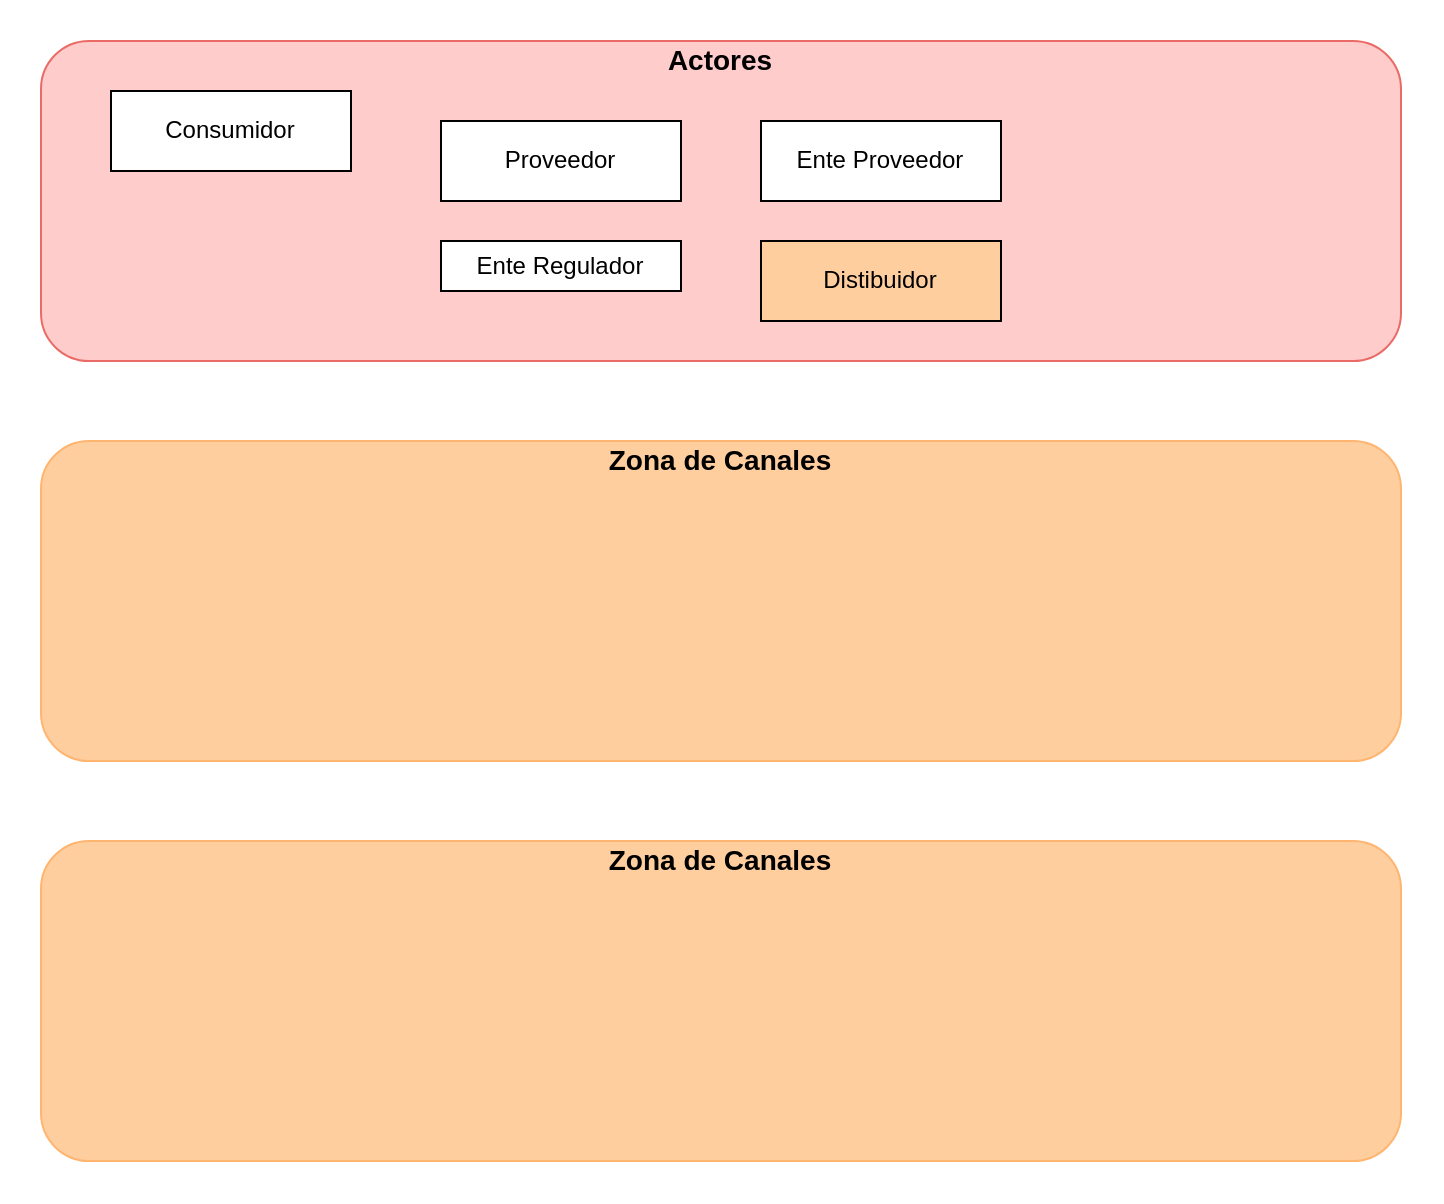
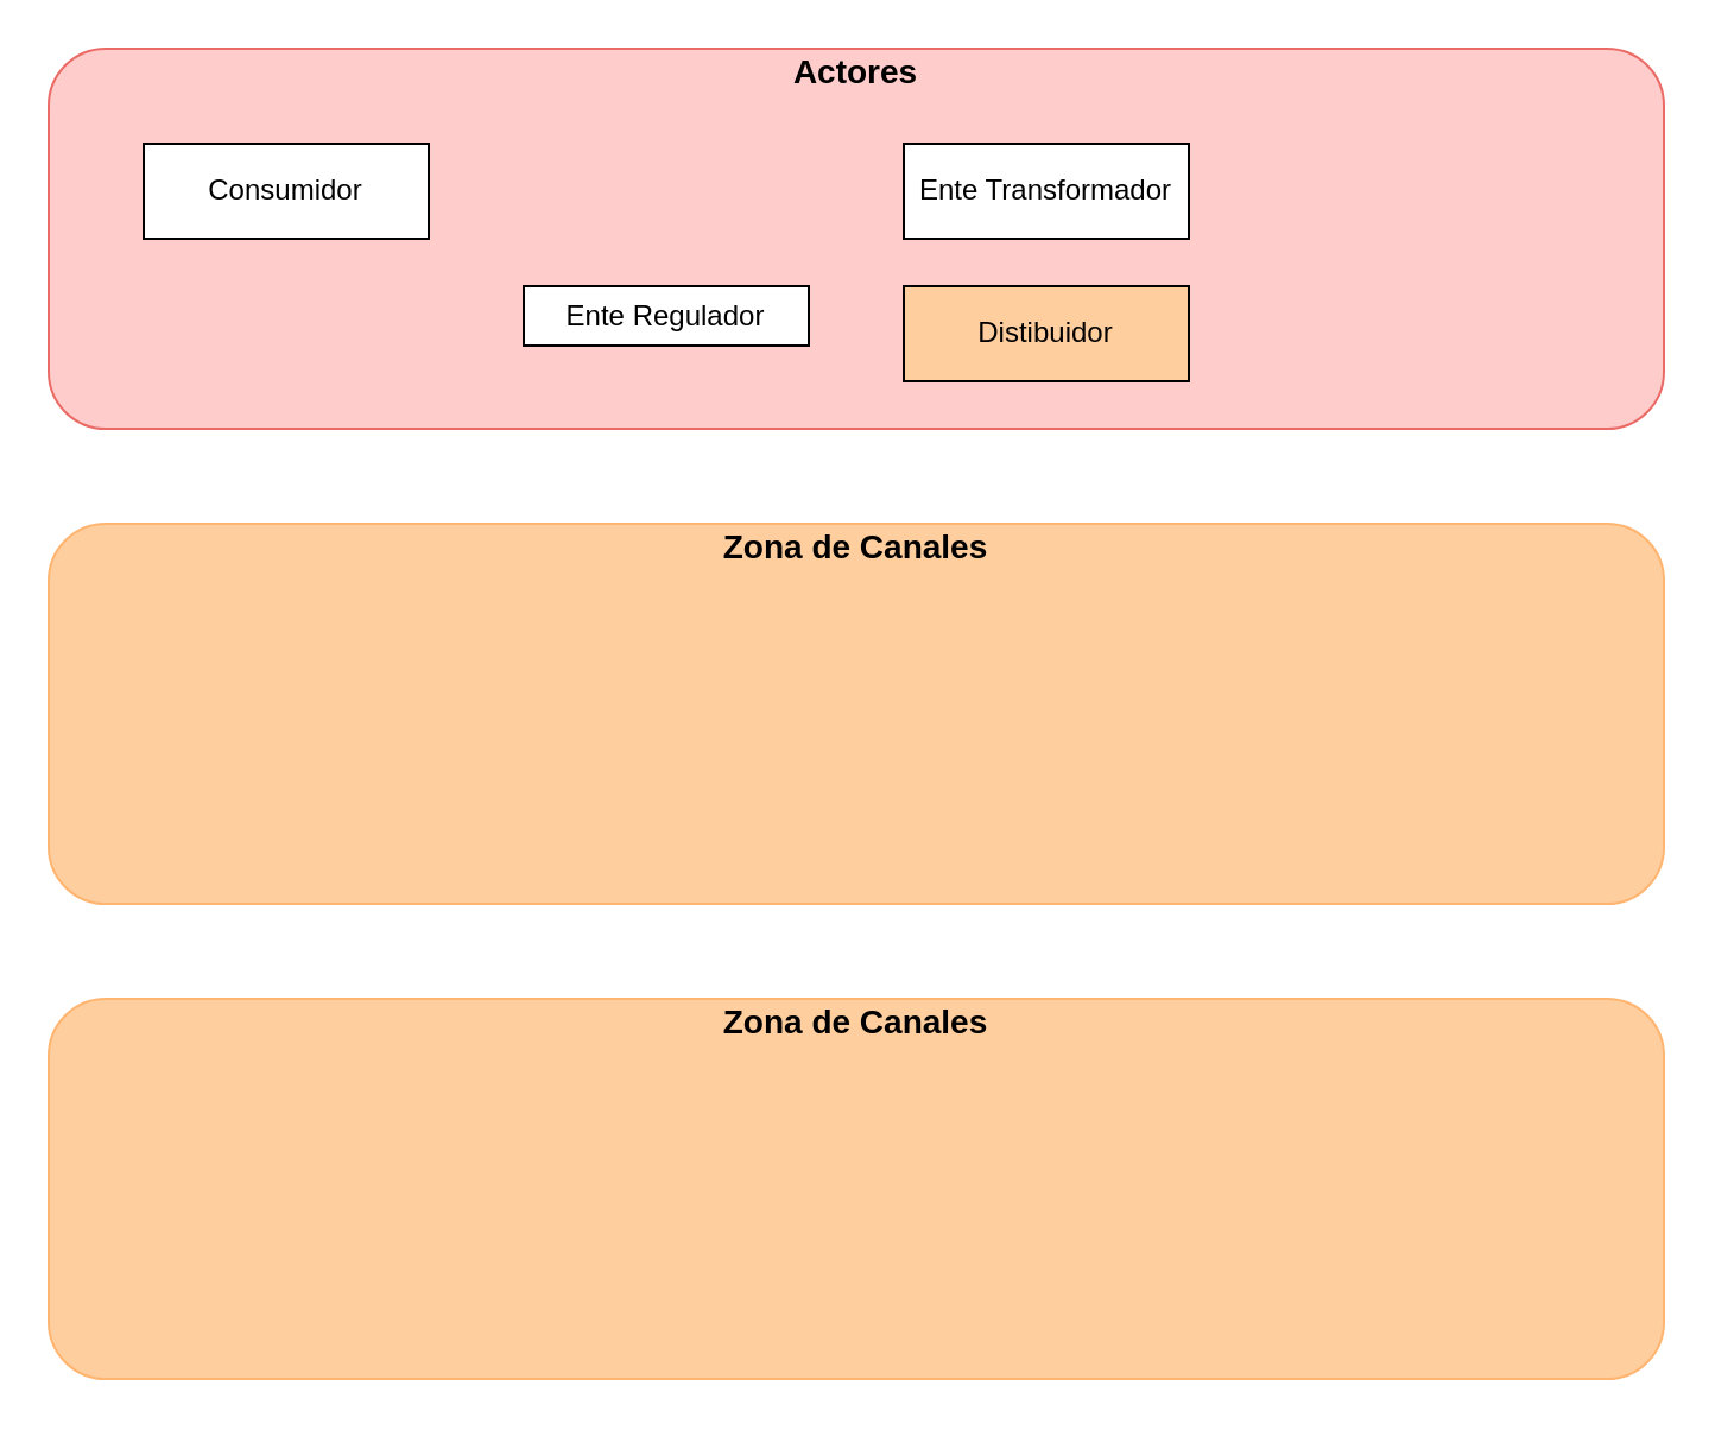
- <mxCell id="4" value="Consumidor" parent="1" style="rounded=0;whiteSpace=wrap;html=1;strokeColor=#000000;fillColor=#FFFFFF;" vertex="1"><mxGeometry x="55" y="45" as="geometry" width="120" height="40" /></mxCell>
+ <mxCell id="4" value="Consumidor" parent="1" style="rounded=0;whiteSpace=wrap;html=1;strokeColor=#000000;fillColor=#FFFFFF;" vertex="1"><mxGeometry as="geometry" x="60" y="60" width="120" height="40" /></mxCell>
- <mxCell id="5" value="Proveedor" parent="1" style="rounded=0;whiteSpace=wrap;html=1;strokeColor=#000000;fillColor=#FFFFFF;" vertex="1"><mxGeometry as="geometry" x="220" y="60" width="120" height="40" /></mxCell>
- <mxCell id="6" value="Ente Proveedor" parent="1" style="rounded=0;whiteSpace=wrap;html=1;strokeColor=#000000;fillColor=#FFFFFF;" vertex="1"><mxGeometry as="geometry" x="380" y="60" width="120" height="40" /></mxCell>
+ <mxCell id="6" value="Ente Transformador" parent="1" style="rounded=0;whiteSpace=wrap;html=1;strokeColor=#000000;fillColor=#FFFFFF;" vertex="1"><mxGeometry as="geometry" x="380" y="60" width="120" height="40" /></mxCell>
